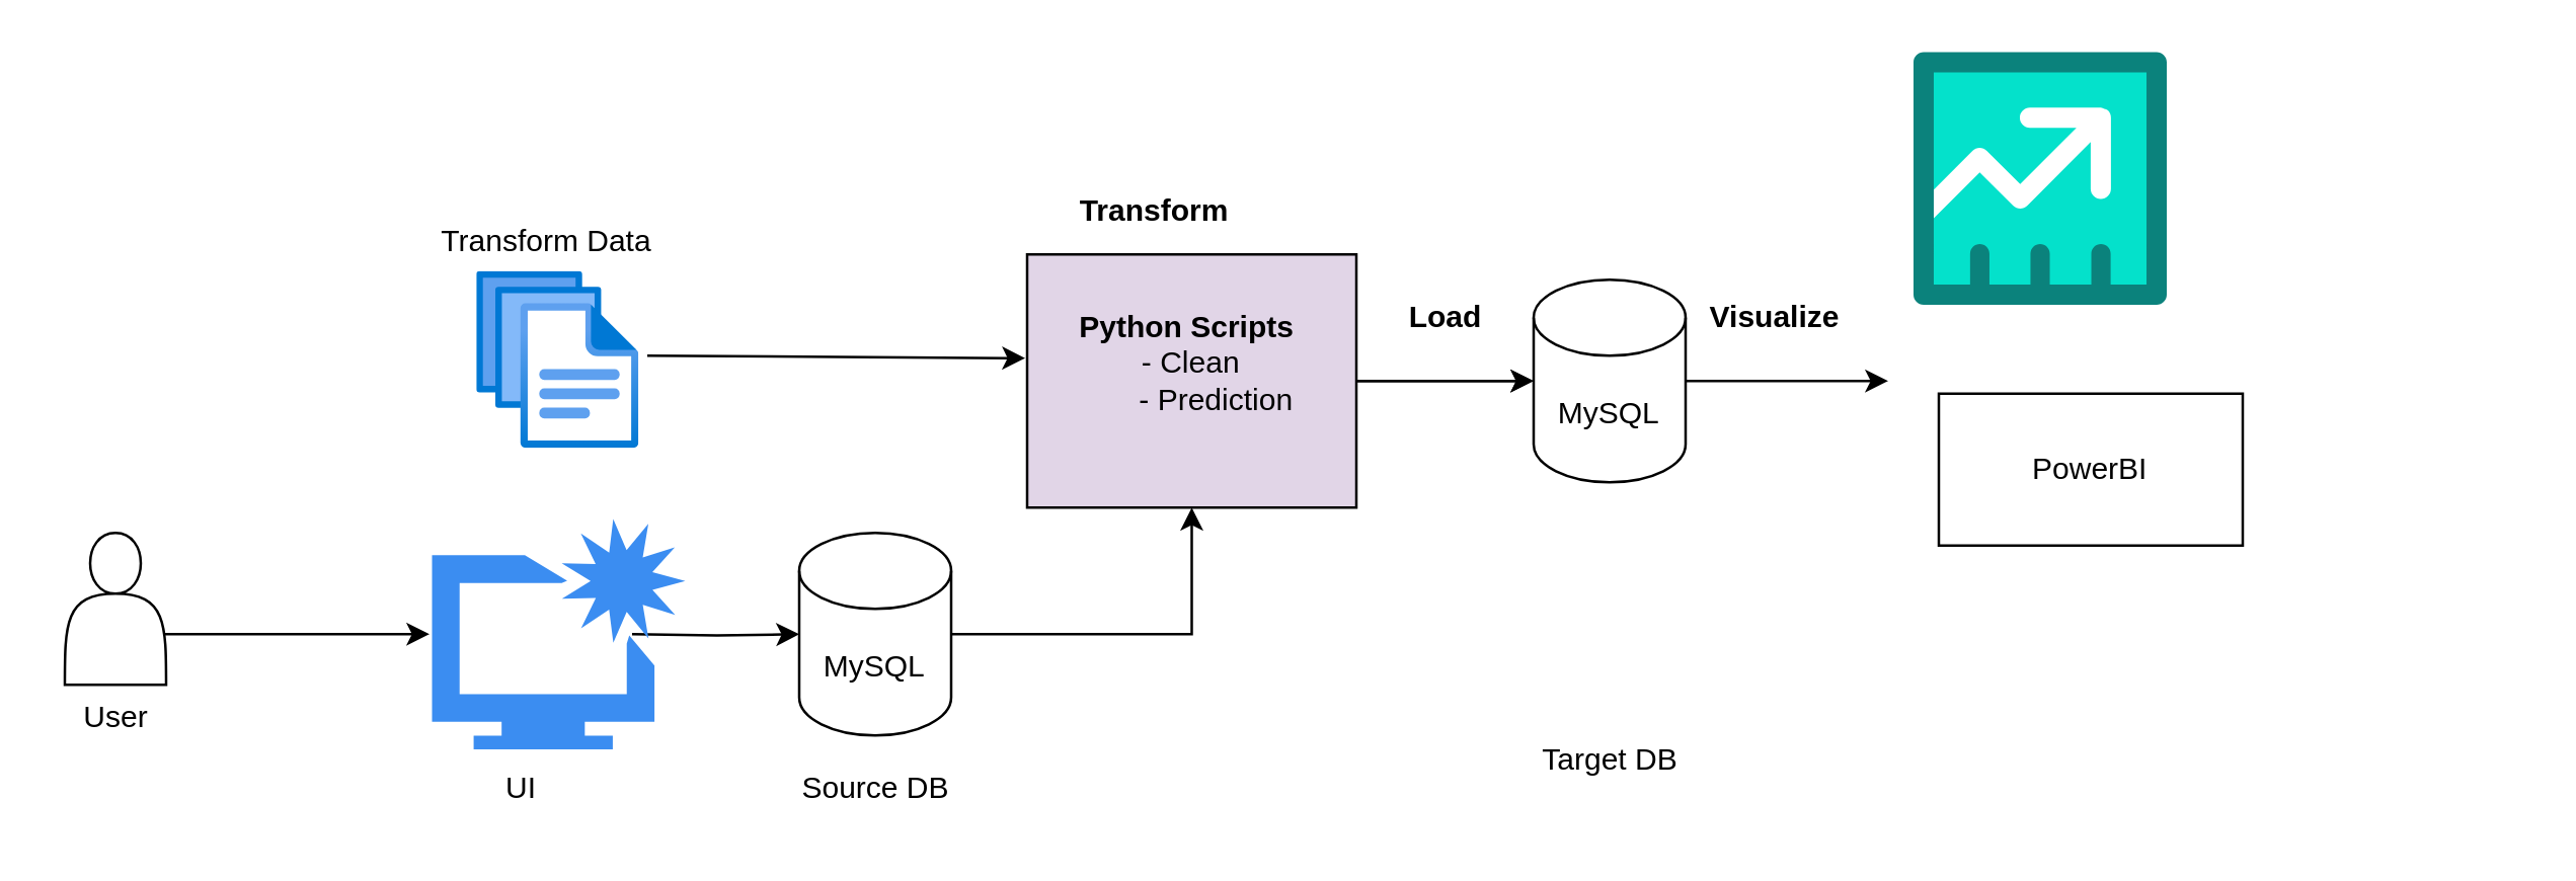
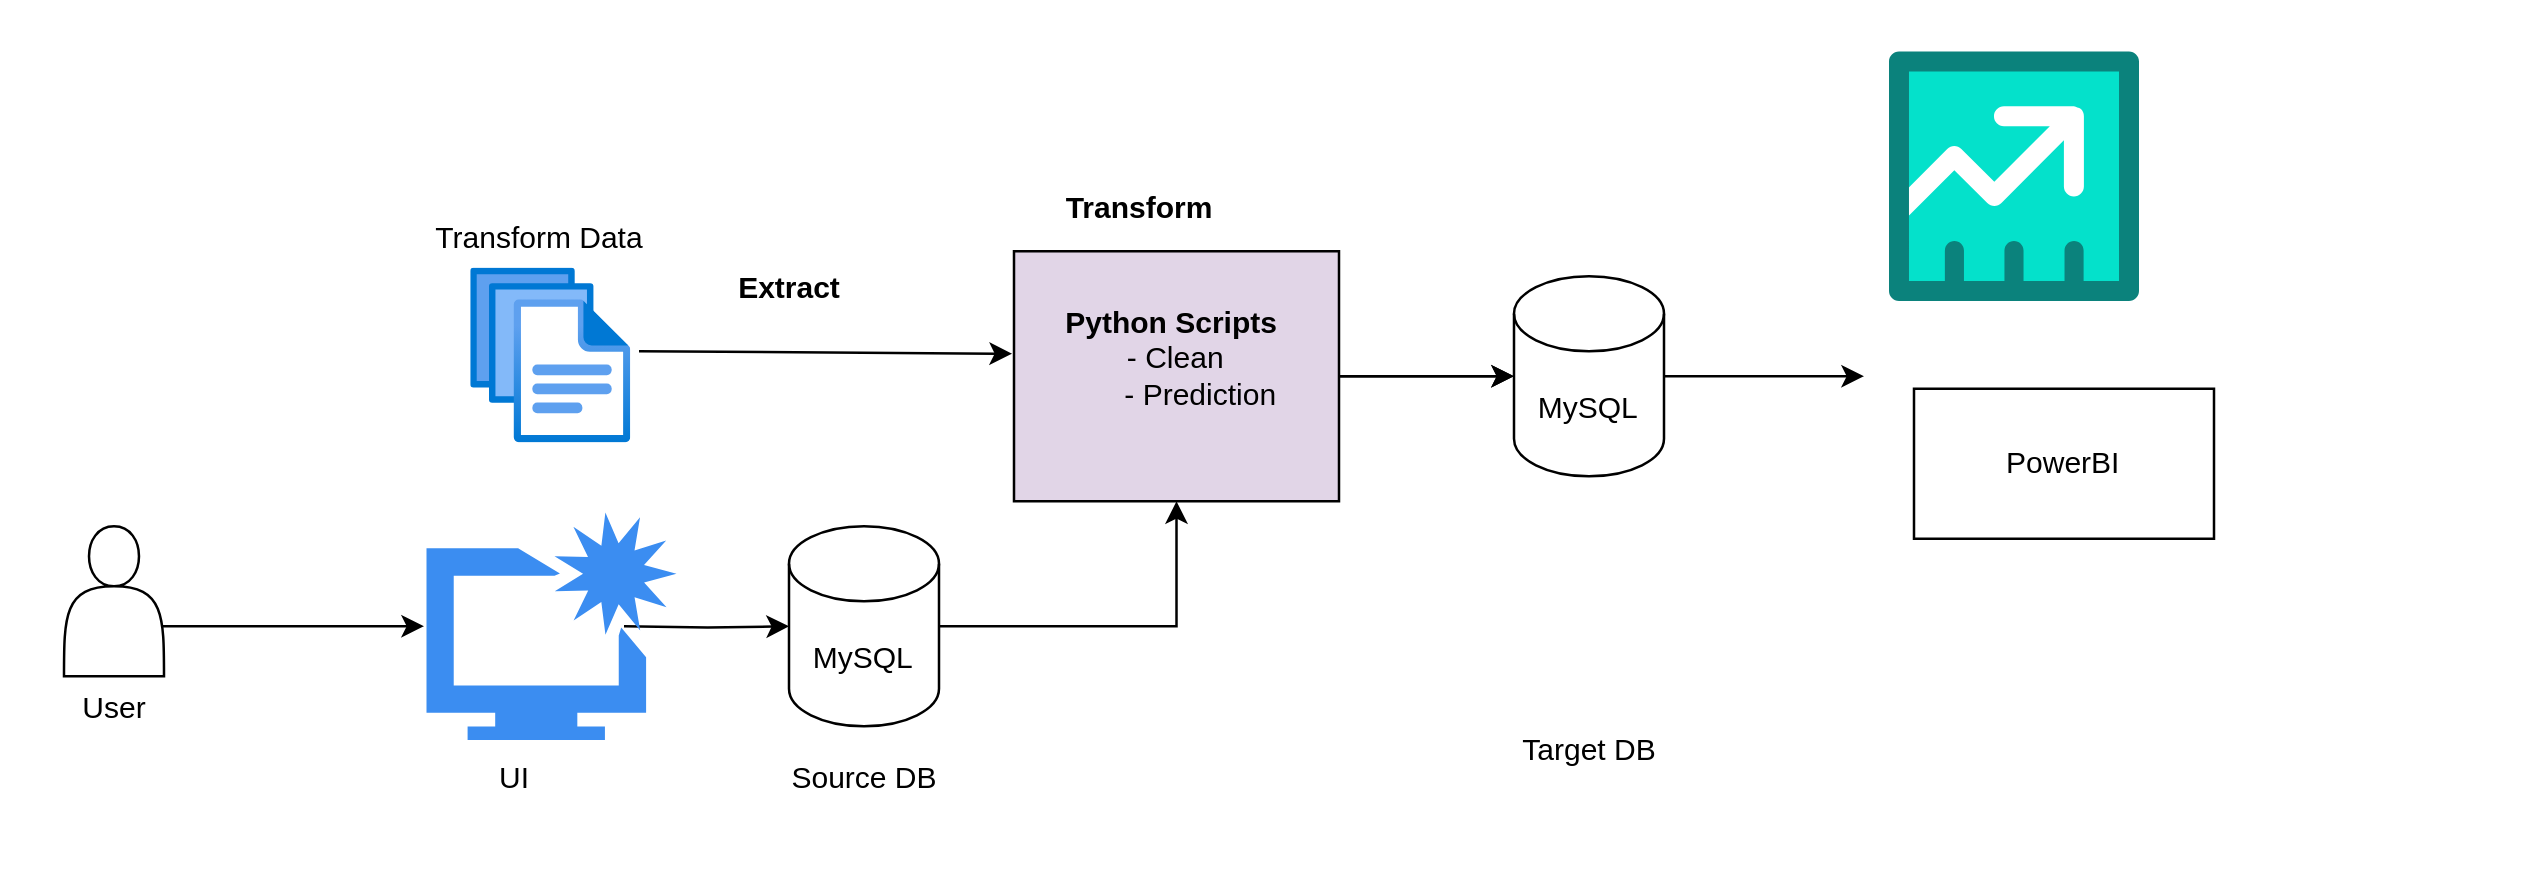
+ <mxCell id="16" value="&lt;b&gt;Extract&lt;/b&gt;" style="text;html=1;align=center;verticalAlign=middle;resizable=0;points=[];autosize=1;strokeColor=none;fillColor=none;" vertex="1" parent="2"><mxGeometry x="265" y="80" width="60" height="30" as="geometry" /></mxCell>
- <mxCell id="17" value="&lt;b&gt;Load&lt;/b&gt;" style="text;html=1;align=center;verticalAlign=middle;resizable=0;points=[];autosize=1;strokeColor=none;fillColor=none;" vertex="1" parent="2"><mxGeometry x="525" y="90" width="50" height="30" as="geometry" /></mxCell>
- <mxCell id="18" value="&lt;b&gt;Visualize&lt;/b&gt;" style="text;html=1;align=center;verticalAlign=middle;resizable=0;points=[];autosize=1;strokeColor=none;fillColor=none;" vertex="1" parent="2"><mxGeometry x="645" y="90" width="70" height="30" as="geometry" /></mxCell>
